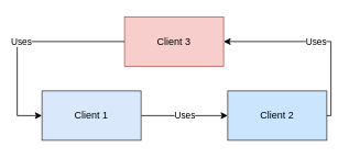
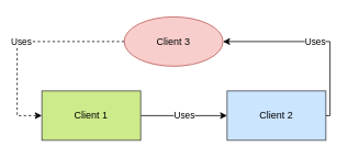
- <mxCell id="7" value="Uses" style="endArrow=classic;html=1;rounded=0;exitX=0;exitY=0.5;exitDx=0;exitDy=0;entryX=0;entryY=0.5;entryDx=0;entryDy=0;" edge="1" parent="1" source="5" target="3"><mxGeometry width="50" height="50" relative="1" as="geometry"><mxPoint x="300" y="310" as="sourcePoint" /><mxPoint x="350" y="260" as="targetPoint" /><Array as="points"><mxPoint x="20" y="50" /><mxPoint x="20" y="140" /></Array></mxGeometry></mxCell>
+ <mxCell id="7" value="Uses" style="endArrow=classic;html=1;rounded=0;exitX=0;exitY=0.5;exitDx=0;exitDy=0;entryX=0;entryY=0.5;entryDx=0;entryDy=0;dashed=1;" edge="1" parent="1" source="5" target="3"><mxGeometry width="50" height="50" relative="1" as="geometry"><mxPoint x="300" y="310" as="sourcePoint" /><mxPoint x="350" y="260" as="targetPoint" /><Array as="points"><mxPoint x="20" y="50" /><mxPoint x="20" y="140" /></Array></mxGeometry></mxCell>
- <mxCell id="5" value="Client 3" style="rounded=0;whiteSpace=wrap;html=1;fillColor=#f8cecc;strokeColor=#b85450;" vertex="1" parent="1"><mxGeometry x="150" y="20" width="120" height="60" as="geometry" /></mxCell>
+ <mxCell id="5" value="Client 3" style="ellipse;whiteSpace=wrap;html=1;fillColor=#f8cecc;strokeColor=#b85450;" vertex="1" parent="1"><mxGeometry x="150" y="20" width="120" height="60" as="geometry" /></mxCell>
- <mxCell id="3" value="Client 1" style="rounded=0;whiteSpace=wrap;html=1;fillColor=#dae8fc;strokeColor=#36393d;" parent="1" vertex="1"><mxGeometry x="50" y="110" width="120" height="60" as="geometry" /></mxCell>
+ <mxCell id="3" value="Client 1" style="rounded=0;whiteSpace=wrap;html=1;fillColor=#cdeb8b;strokeColor=#36393d;" parent="1" vertex="1"><mxGeometry x="50" y="110" width="120" height="60" as="geometry" /></mxCell>
